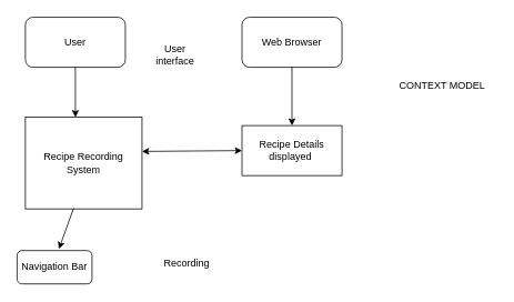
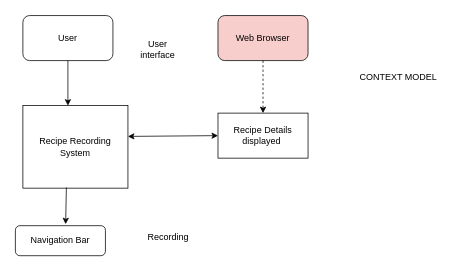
- <mxCell id="6" value="Web Browser" style="rounded=1;whiteSpace=wrap;html=1;" vertex="1" parent="1"><mxGeometry x="290" y="20" width="120" height="60" as="geometry" /></mxCell>
+ <mxCell id="6" value="Web Browser" style="rounded=1;whiteSpace=wrap;html=1;fillColor=#f8cecc;" vertex="1" parent="1"><mxGeometry x="290" y="20" width="120" height="60" as="geometry" /></mxCell>
- <mxCell id="9" value="" style="endArrow=classic;html=1;rounded=0;entryX=0.5;entryY=0;entryDx=0;entryDy=0;" edge="1" parent="1" source="6" target="3"><mxGeometry width="50" height="50" relative="1" as="geometry"><mxPoint x="440" y="160" as="sourcePoint" /><mxPoint x="490" y="110" as="targetPoint" /></mxGeometry></mxCell>
+ <mxCell id="9" value="" style="endArrow=classic;html=1;rounded=0;entryX=0.5;entryY=0;entryDx=0;entryDy=0;dashed=1;" edge="1" parent="1" source="6" target="3"><mxGeometry width="50" height="50" relative="1" as="geometry"><mxPoint x="440" y="160" as="sourcePoint" /><mxPoint x="490" y="110" as="targetPoint" /></mxGeometry></mxCell>
- <mxCell id="4" value="Navigation Bar" style="rounded=1;whiteSpace=wrap;html=1;" vertex="1" parent="1"><mxGeometry x="20" y="300" width="90" height="40" as="geometry" /></mxCell>
+ <mxCell id="4" value="Navigation Bar" style="rounded=1;whiteSpace=wrap;html=1;" vertex="1" parent="1"><mxGeometry x="20" y="300" width="120" height="40" as="geometry" /></mxCell>
